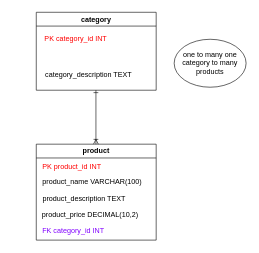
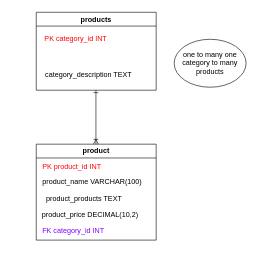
- <mxCell id="2" value="category" style="swimlane;whiteSpace=wrap;html=1;" vertex="1" parent="1"><mxGeometry x="60" y="20" width="200" height="130" as="geometry" /></mxCell>
+ <mxCell id="2" value="products" style="swimlane;whiteSpace=wrap;html=1;" vertex="1" parent="1"><mxGeometry x="60" y="20" width="200" height="130" as="geometry" /></mxCell>
- <mxCell id="8" value="product_description TEXT" style="text;html=1;align=center;verticalAlign=middle;whiteSpace=wrap;rounded=0;" vertex="1" parent="5"><mxGeometry x="5" y="76" width="150" height="30" as="geometry" /></mxCell>
+ <mxCell id="8" value="product_products TEXT" style="text;html=1;align=center;verticalAlign=middle;whiteSpace=wrap;rounded=0;" vertex="1" parent="5"><mxGeometry x="5" y="76" width="150" height="30" as="geometry" /></mxCell>
